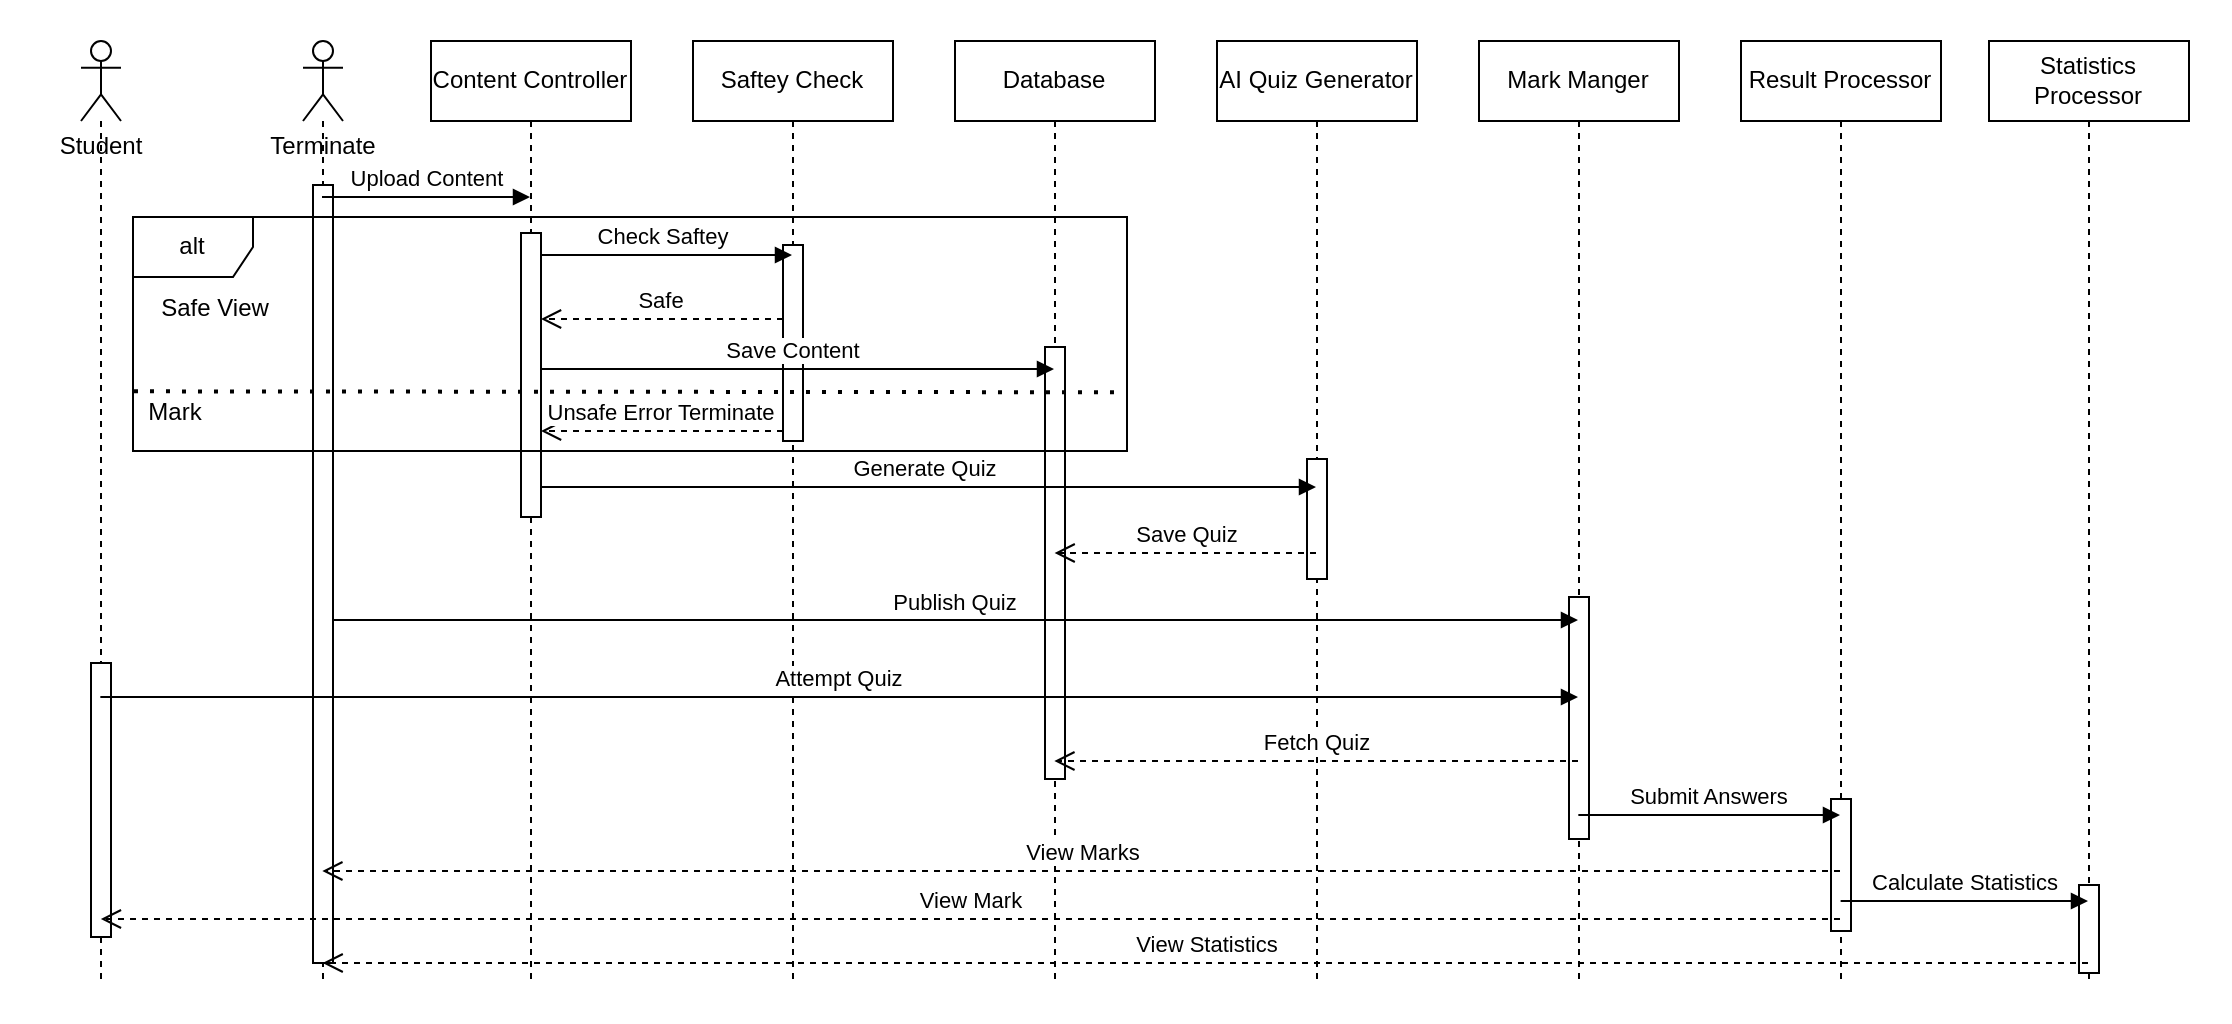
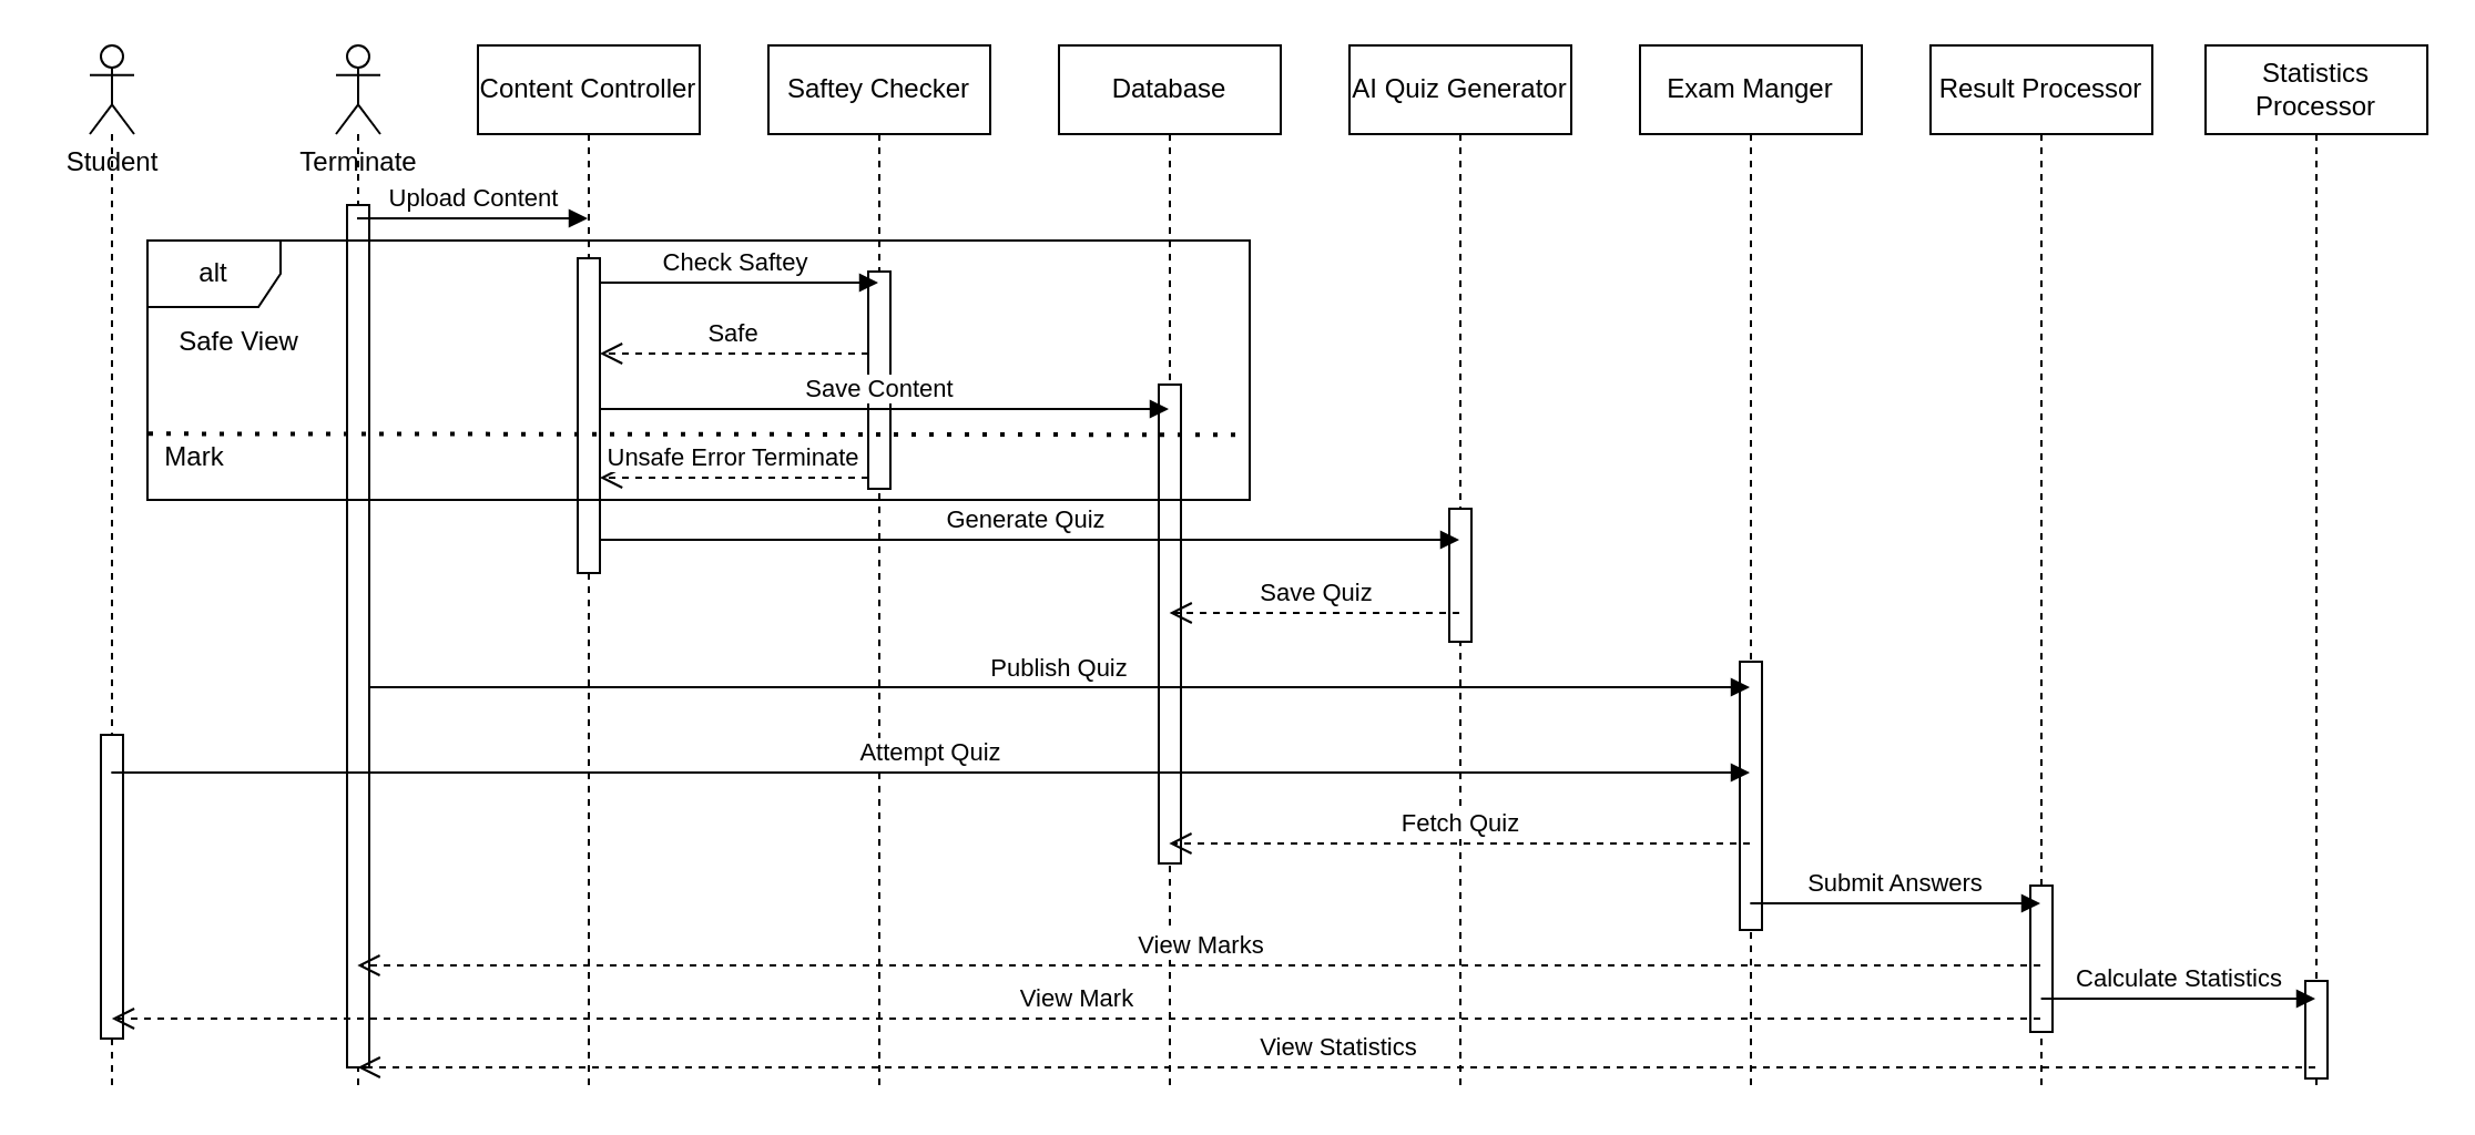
- <mxCell id="5" value="Saftey Check" style="shape=umlLifeline;perimeter=lifelinePerimeter;whiteSpace=wrap;html=1;container=1;dropTarget=0;collapsible=0;recursiveResize=0;outlineConnect=0;portConstraint=eastwest;newEdgeStyle={&quot;curved&quot;:0,&quot;rounded&quot;:0};" vertex="1" parent="1"><mxGeometry x="346" y="20" width="100" height="470" as="geometry" /></mxCell>
+ <mxCell id="5" value="Saftey Checker" style="shape=umlLifeline;perimeter=lifelinePerimeter;whiteSpace=wrap;html=1;container=1;dropTarget=0;collapsible=0;recursiveResize=0;outlineConnect=0;portConstraint=eastwest;newEdgeStyle={&quot;curved&quot;:0,&quot;rounded&quot;:0};" vertex="1" parent="1"><mxGeometry x="346" y="20" width="100" height="470" as="geometry" /></mxCell>
- <mxCell id="11" value="Mark Manger" style="shape=umlLifeline;perimeter=lifelinePerimeter;whiteSpace=wrap;html=1;container=1;dropTarget=0;collapsible=0;recursiveResize=0;outlineConnect=0;portConstraint=eastwest;newEdgeStyle={&quot;curved&quot;:0,&quot;rounded&quot;:0};" vertex="1" parent="1"><mxGeometry x="739" y="20" width="100" height="470" as="geometry" /></mxCell>
+ <mxCell id="11" value="Exam Manger" style="shape=umlLifeline;perimeter=lifelinePerimeter;whiteSpace=wrap;html=1;container=1;dropTarget=0;collapsible=0;recursiveResize=0;outlineConnect=0;portConstraint=eastwest;newEdgeStyle={&quot;curved&quot;:0,&quot;rounded&quot;:0};" vertex="1" parent="1"><mxGeometry x="739" y="20" width="100" height="470" as="geometry" /></mxCell>
